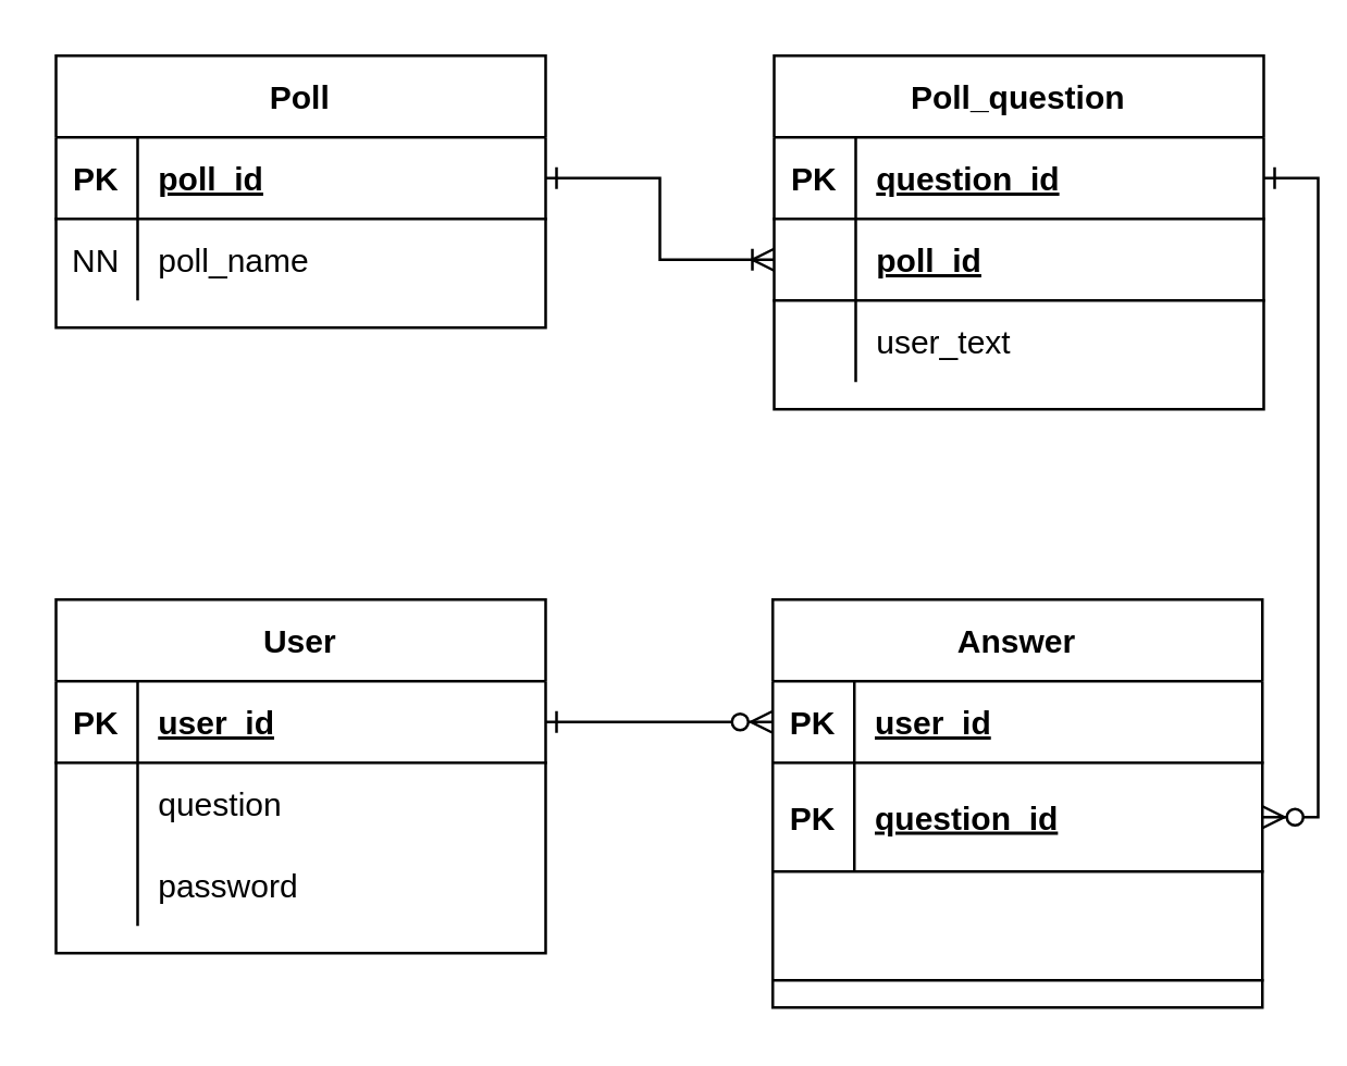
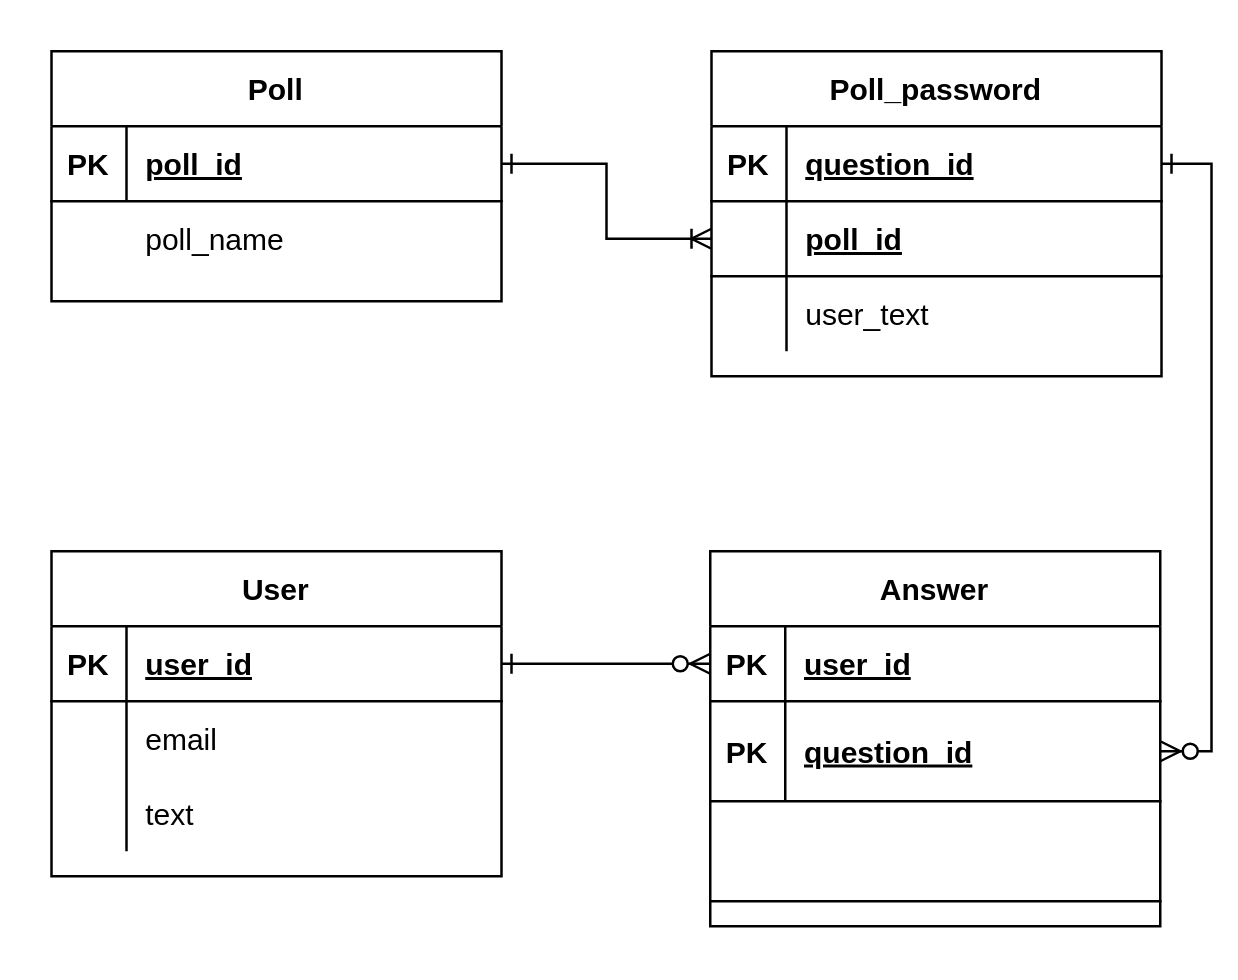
- <mxCell id="9" value="Poll_question" style="shape=table;startSize=30;container=1;collapsible=1;childLayout=tableLayout;fixedRows=1;rowLines=0;fontStyle=1;align=center;resizeLast=1;" vertex="1" parent="1"><mxGeometry x="284" y="20" width="180" height="130" as="geometry" /></mxCell>
+ <mxCell id="9" value="Poll_password" style="shape=table;startSize=30;container=1;collapsible=1;childLayout=tableLayout;fixedRows=1;rowLines=0;fontStyle=1;align=center;resizeLast=1;" vertex="1" parent="1"><mxGeometry x="284" y="20" width="180" height="130" as="geometry" /></mxCell>
- <mxCell id="7" value="NN" style="shape=partialRectangle;connectable=0;fillColor=none;top=0;left=0;bottom=0;right=0;editable=1;overflow=hidden;" vertex="1" parent="6"><mxGeometry width="30" height="30" as="geometry" /></mxCell>
- <mxCell id="33" value="question" style="shape=partialRectangle;connectable=0;fillColor=none;top=0;left=0;bottom=0;right=0;align=left;spacingLeft=6;overflow=hidden;" vertex="1" parent="31"><mxGeometry x="30" width="150" height="30" as="geometry" /></mxCell>
+ <mxCell id="33" value="email" style="shape=partialRectangle;connectable=0;fillColor=none;top=0;left=0;bottom=0;right=0;align=left;spacingLeft=6;overflow=hidden;" vertex="1" parent="31"><mxGeometry x="30" width="150" height="30" as="geometry" /></mxCell>
- <mxCell id="36" value="password" style="shape=partialRectangle;connectable=0;fillColor=none;top=0;left=0;bottom=0;right=0;align=left;spacingLeft=6;overflow=hidden;" vertex="1" parent="34"><mxGeometry x="30" width="150" height="30" as="geometry" /></mxCell>
+ <mxCell id="36" value="text" style="shape=partialRectangle;connectable=0;fillColor=none;top=0;left=0;bottom=0;right=0;align=left;spacingLeft=6;overflow=hidden;" vertex="1" parent="34"><mxGeometry x="30" width="150" height="30" as="geometry" /></mxCell>
